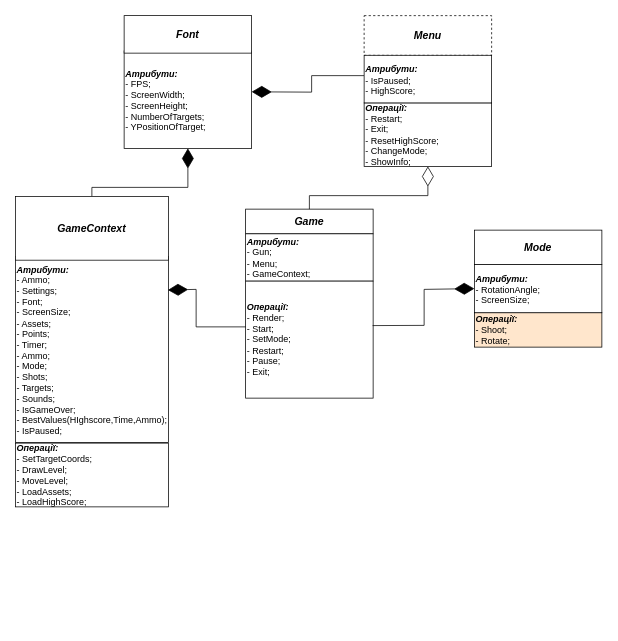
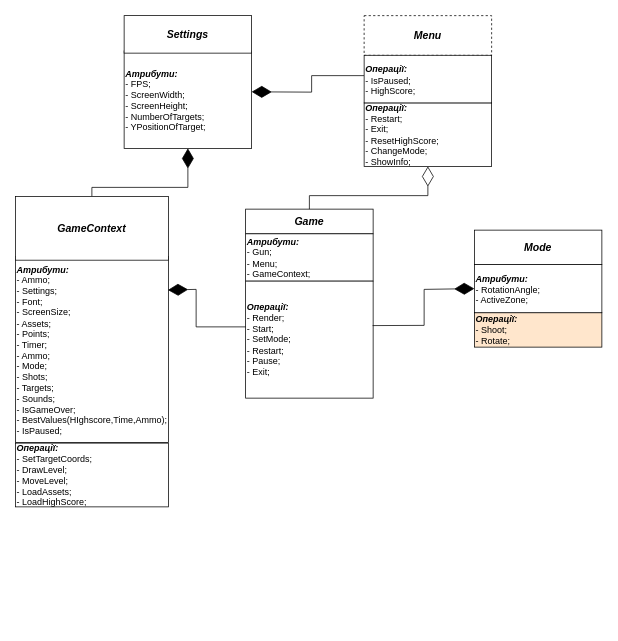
- <mxCell id="17" value="&lt;span style=&quot;font-size: 14px;&quot;&gt;&lt;b&gt;&lt;i&gt;Font&lt;/i&gt;&lt;/b&gt;&lt;/span&gt;" style="rounded=0;whiteSpace=wrap;html=1;container=0;" parent="15" vertex="1"><mxGeometry width="170" height="50" as="geometry" /></mxCell>
+ <mxCell id="17" value="&lt;span style=&quot;font-size: 14px;&quot;&gt;&lt;b&gt;&lt;i&gt;Settings&lt;/i&gt;&lt;/b&gt;&lt;/span&gt;" style="rounded=0;whiteSpace=wrap;html=1;container=0;" parent="15" vertex="1"><mxGeometry width="170" height="50" as="geometry" /></mxCell>
- <mxCell id="9" value="&lt;div style=&quot;&quot;&gt;&lt;b style=&quot;background-color: initial; font-style: italic;&quot;&gt;&lt;br&gt;&lt;/b&gt;&lt;/div&gt;&lt;div style=&quot;&quot;&gt;&lt;b style=&quot;background-color: initial; font-style: italic;&quot;&gt;Атрибути:&lt;/b&gt;&lt;/div&gt;&lt;div style=&quot;&quot;&gt;&lt;span style=&quot;background-color: initial;&quot;&gt;- IsPaused&lt;/span&gt;&lt;font style=&quot;background-color: initial;&quot;&gt;&lt;span style=&quot;text-indent: -25.2pt; background-color: initial;&quot; lang=&quot;EN-US&quot;&gt;;&lt;/span&gt;&lt;/font&gt;&lt;/div&gt;&lt;font style=&quot;font-size: 12px;&quot;&gt;&lt;div style=&quot;&quot;&gt;&lt;span style=&quot;background-color: initial; text-indent: -25.2pt;&quot;&gt;- HighScore;&lt;/span&gt;&lt;/div&gt;&lt;/font&gt;&lt;p class=&quot;MsoListParagraph&quot;&gt;&lt;/p&gt;" style="rounded=0;whiteSpace=wrap;html=1;align=left;container=0;" parent="6" vertex="1"><mxGeometry y="52.895" width="170" height="63.474" as="geometry" /></mxCell>
+ <mxCell id="9" value="&lt;div style=&quot;&quot;&gt;&lt;b style=&quot;background-color: initial; font-style: italic;&quot;&gt;&lt;br&gt;&lt;/b&gt;&lt;/div&gt;&lt;div style=&quot;&quot;&gt;&lt;b style=&quot;background-color: initial; font-style: italic;&quot;&gt;Операції:&lt;/b&gt;&lt;/div&gt;&lt;div style=&quot;&quot;&gt;&lt;span style=&quot;background-color: initial;&quot;&gt;- IsPaused&lt;/span&gt;&lt;font style=&quot;background-color: initial;&quot;&gt;&lt;span style=&quot;text-indent: -25.2pt; background-color: initial;&quot; lang=&quot;EN-US&quot;&gt;;&lt;/span&gt;&lt;/font&gt;&lt;/div&gt;&lt;font style=&quot;font-size: 12px;&quot;&gt;&lt;div style=&quot;&quot;&gt;&lt;span style=&quot;background-color: initial; text-indent: -25.2pt;&quot;&gt;- HighScore;&lt;/span&gt;&lt;/div&gt;&lt;/font&gt;&lt;p class=&quot;MsoListParagraph&quot;&gt;&lt;/p&gt;" style="rounded=0;whiteSpace=wrap;html=1;align=left;container=0;" parent="6" vertex="1"><mxGeometry y="52.895" width="170" height="63.474" as="geometry" /></mxCell>
- <mxCell id="5" value="&lt;div style=&quot;&quot;&gt;&lt;b style=&quot;background-color: initial; font-style: italic;&quot;&gt;&lt;br&gt;&lt;/b&gt;&lt;/div&gt;&lt;div style=&quot;&quot;&gt;&lt;b style=&quot;background-color: initial; font-style: italic;&quot;&gt;Атрибути:&lt;/b&gt;&lt;/div&gt;&lt;div style=&quot;&quot;&gt;&lt;span style=&quot;background-color: initial;&quot;&gt;-&amp;nbsp;&lt;/span&gt;&lt;font style=&quot;background-color: initial;&quot;&gt;&lt;span style=&quot;text-indent: -25.2pt; background-color: initial;&quot;&gt;RotationAngle&lt;/span&gt;&lt;span style=&quot;text-indent: -25.2pt; background-color: initial;&quot; lang=&quot;EN-US&quot;&gt;;&lt;/span&gt;&lt;/font&gt;&lt;/div&gt;&lt;font style=&quot;font-size: 12px;&quot;&gt;&lt;div style=&quot;&quot;&gt;&lt;span style=&quot;background-color: initial; text-indent: -25.2pt;&quot;&gt;- ScreenSize;&lt;/span&gt;&lt;/div&gt;&lt;/font&gt;&lt;p class=&quot;MsoListParagraph&quot;&gt;&lt;/p&gt;" style="rounded=0;whiteSpace=wrap;html=1;align=left;container=0;" parent="2" vertex="1"><mxGeometry y="45.882" width="170" height="64.235" as="geometry" /></mxCell>
+ <mxCell id="5" value="&lt;div style=&quot;&quot;&gt;&lt;b style=&quot;background-color: initial; font-style: italic;&quot;&gt;&lt;br&gt;&lt;/b&gt;&lt;/div&gt;&lt;div style=&quot;&quot;&gt;&lt;b style=&quot;background-color: initial; font-style: italic;&quot;&gt;Атрибути:&lt;/b&gt;&lt;/div&gt;&lt;div style=&quot;&quot;&gt;&lt;span style=&quot;background-color: initial;&quot;&gt;-&amp;nbsp;&lt;/span&gt;&lt;font style=&quot;background-color: initial;&quot;&gt;&lt;span style=&quot;text-indent: -25.2pt; background-color: initial;&quot;&gt;RotationAngle&lt;/span&gt;&lt;span style=&quot;text-indent: -25.2pt; background-color: initial;&quot; lang=&quot;EN-US&quot;&gt;;&lt;/span&gt;&lt;/font&gt;&lt;/div&gt;&lt;font style=&quot;font-size: 12px;&quot;&gt;&lt;div style=&quot;&quot;&gt;&lt;span style=&quot;background-color: initial; text-indent: -25.2pt;&quot;&gt;- ActiveZone;&lt;/span&gt;&lt;/div&gt;&lt;/font&gt;&lt;p class=&quot;MsoListParagraph&quot;&gt;&lt;/p&gt;" style="rounded=0;whiteSpace=wrap;html=1;align=left;container=0;" parent="2" vertex="1"><mxGeometry y="45.882" width="170" height="64.235" as="geometry" /></mxCell>
